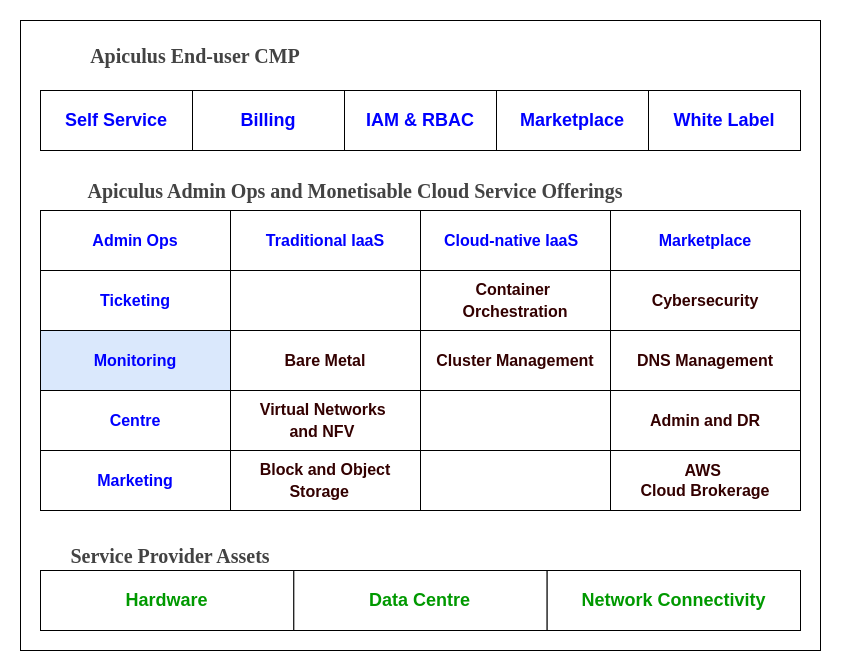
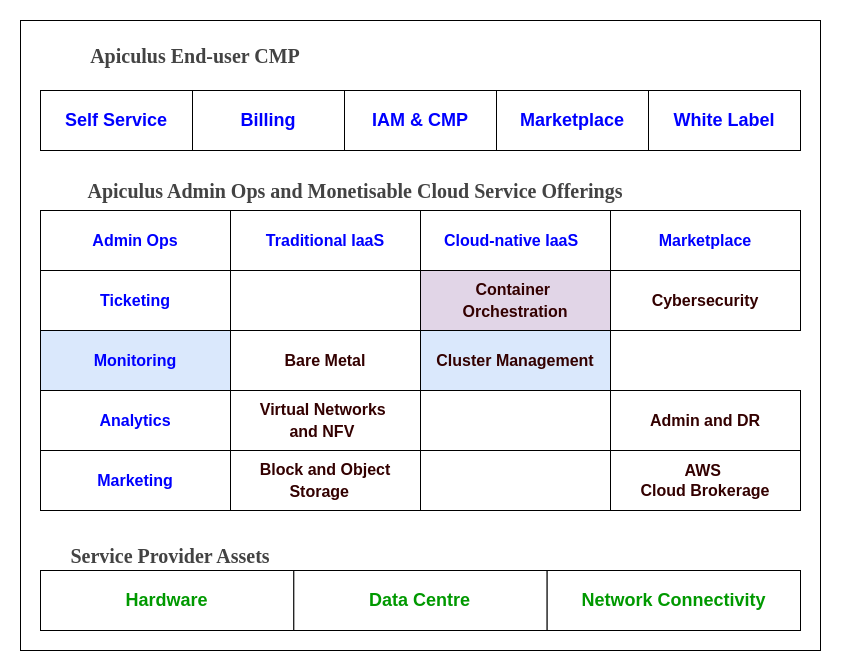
- <mxCell id="9" value="&lt;font style=&quot;font-size: 18px;&quot;&gt;IAM &amp;amp; RBAC&lt;/font&gt;" style="rounded=0;whiteSpace=wrap;html=1;fontStyle=1;fontSize=18;fontColor=#0000FF;" parent="6" vertex="1"><mxGeometry x="304" width="152" height="60" as="geometry" /></mxCell>
+ <mxCell id="9" value="&lt;font style=&quot;font-size: 18px;&quot;&gt;IAM &amp;amp; CMP&lt;/font&gt;" style="rounded=0;whiteSpace=wrap;html=1;fontStyle=1;fontSize=18;fontColor=#0000FF;" parent="6" vertex="1"><mxGeometry x="304" width="152" height="60" as="geometry" /></mxCell>
- <mxCell id="19" value="&lt;font color=&quot;#330000&quot; style=&quot;font-size: 16px; font-style: normal;&quot;&gt;Container&amp;nbsp;&lt;/font&gt;&lt;div&gt;&lt;font color=&quot;#330000&quot; style=&quot;font-size: 16px; font-style: normal;&quot;&gt;Orchestration&lt;/font&gt;&lt;/div&gt;" style="rounded=0;whiteSpace=wrap;html=1;fontStyle=3;fontSize=18;fontColor=#0000FF;" parent="17" vertex="1"><mxGeometry x="380" width="190" height="60" as="geometry" /></mxCell>
+ <mxCell id="19" value="&lt;font color=&quot;#330000&quot; style=&quot;font-size: 16px; font-style: normal;&quot;&gt;Container&amp;nbsp;&lt;/font&gt;&lt;div&gt;&lt;font color=&quot;#330000&quot; style=&quot;font-size: 16px; font-style: normal;&quot;&gt;Orchestration&lt;/font&gt;&lt;/div&gt;" style="rounded=0;whiteSpace=wrap;html=1;fontStyle=3;fontSize=18;fontColor=#0000FF;fillColor=#e1d5e7;" parent="17" vertex="1"><mxGeometry x="380" width="190" height="60" as="geometry" /></mxCell>
- <mxCell id="24" value="&lt;font style=&quot;font-style: normal; font-size: 16px;&quot; color=&quot;#330000&quot;&gt;Cluster Management&lt;/font&gt;" style="rounded=0;whiteSpace=wrap;html=1;fontStyle=3;fontSize=18;fontColor=#0000FF;" parent="21" vertex="1"><mxGeometry x="380" width="190" height="60" as="geometry" /></mxCell>
+ <mxCell id="24" value="&lt;font style=&quot;font-style: normal; font-size: 16px;&quot; color=&quot;#330000&quot;&gt;Cluster Management&lt;/font&gt;" style="rounded=0;whiteSpace=wrap;html=1;fontStyle=3;fontSize=18;fontColor=#0000FF;fillColor=#dae8fc;" parent="21" vertex="1"><mxGeometry x="380" width="190" height="60" as="geometry" /></mxCell>
- <mxCell id="25" value="&lt;div&gt;&lt;b style=&quot;&quot;&gt;&lt;font style=&quot;font-size: 16px;&quot; color=&quot;#330000&quot;&gt;DNS Management&lt;/font&gt;&lt;/b&gt;&lt;/div&gt;" style="rounded=0;whiteSpace=wrap;html=1;" parent="21" vertex="1"><mxGeometry x="570" width="190" height="60" as="geometry" /></mxCell>
- <mxCell id="27" value="&lt;font size=&quot;1&quot; style=&quot;&quot; color=&quot;#0000ff&quot;&gt;&lt;b style=&quot;font-size: 16px; font-style: normal;&quot;&gt;Centre&lt;/b&gt;&lt;/font&gt;" style="rounded=0;whiteSpace=wrap;html=1;fontStyle=2" parent="26" vertex="1"><mxGeometry width="190" height="60" as="geometry" /></mxCell>
+ <mxCell id="27" value="&lt;font size=&quot;1&quot; style=&quot;&quot; color=&quot;#0000ff&quot;&gt;&lt;b style=&quot;font-size: 16px; font-style: normal;&quot;&gt;Analytics&lt;/b&gt;&lt;/font&gt;" style="rounded=0;whiteSpace=wrap;html=1;fontStyle=2" parent="26" vertex="1"><mxGeometry width="190" height="60" as="geometry" /></mxCell>
